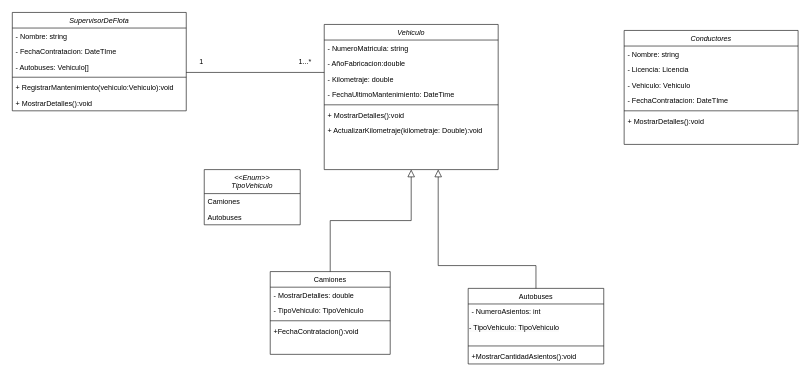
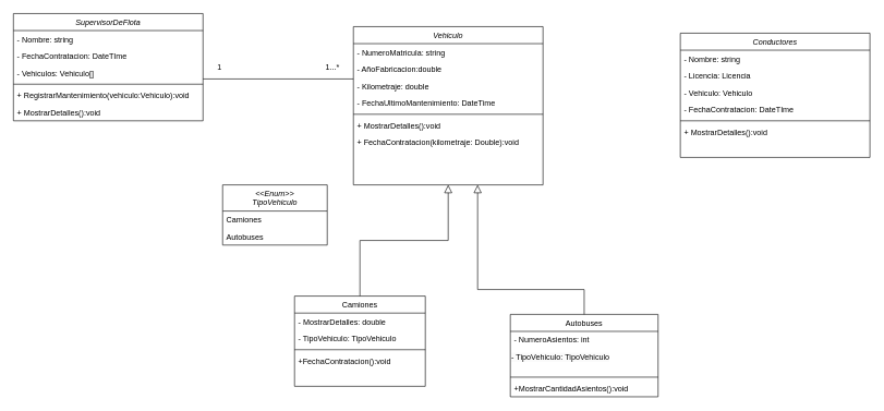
- <mxCell id="38" value="- Autobuses: Vehiculo[]" style="text;align=left;verticalAlign=top;spacingLeft=4;spacingRight=4;overflow=hidden;rotatable=0;points=[[0,0.5],[1,0.5]];portConstraint=eastwest;rounded=0;shadow=0;html=0;" vertex="1" parent="35"><mxGeometry y="78" width="290" height="26" as="geometry" /></mxCell>
+ <mxCell id="38" value="- Vehiculos: Vehiculo[]" style="text;align=left;verticalAlign=top;spacingLeft=4;spacingRight=4;overflow=hidden;rotatable=0;points=[[0,0.5],[1,0.5]];portConstraint=eastwest;rounded=0;shadow=0;html=0;" vertex="1" parent="35"><mxGeometry y="78" width="290" height="26" as="geometry" /></mxCell>
- <mxCell id="24" value="+ ActualizarKilometraje(kilometraje: Double):void" style="text;align=left;verticalAlign=top;spacingLeft=4;spacingRight=4;overflow=hidden;rotatable=0;points=[[0,0.5],[1,0.5]];portConstraint=eastwest;" vertex="1" parent="17"><mxGeometry y="164" width="290" height="26" as="geometry" /></mxCell>
+ <mxCell id="24" value="+ FechaContratacion(kilometraje: Double):void" style="text;align=left;verticalAlign=top;spacingLeft=4;spacingRight=4;overflow=hidden;rotatable=0;points=[[0,0.5],[1,0.5]];portConstraint=eastwest;" vertex="1" parent="17"><mxGeometry y="164" width="290" height="26" as="geometry" /></mxCell>
